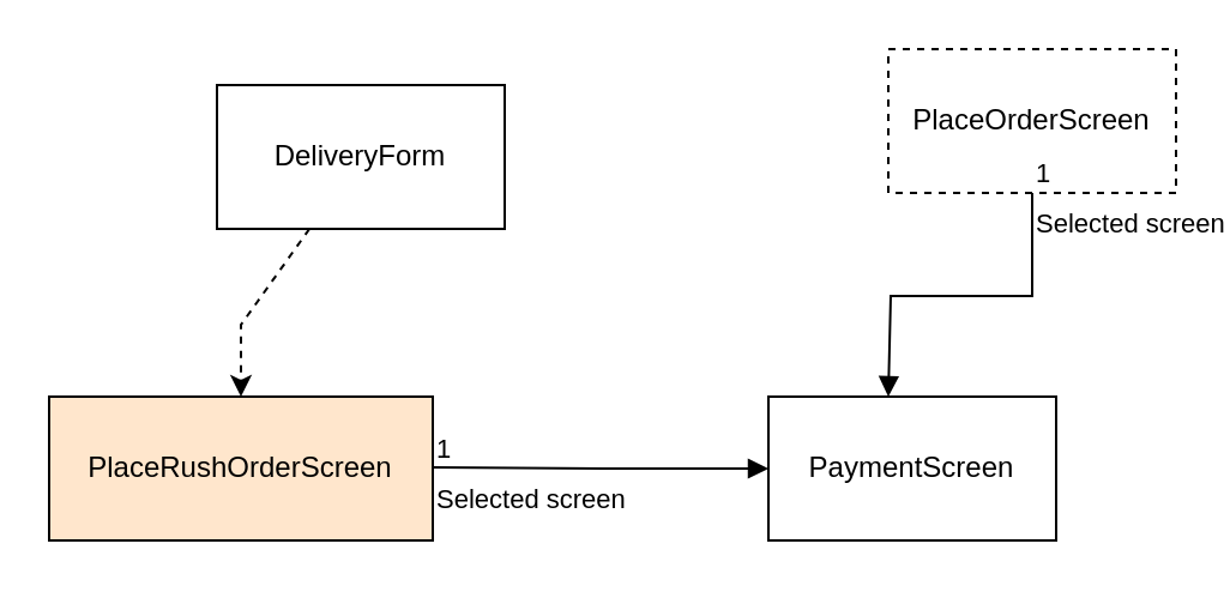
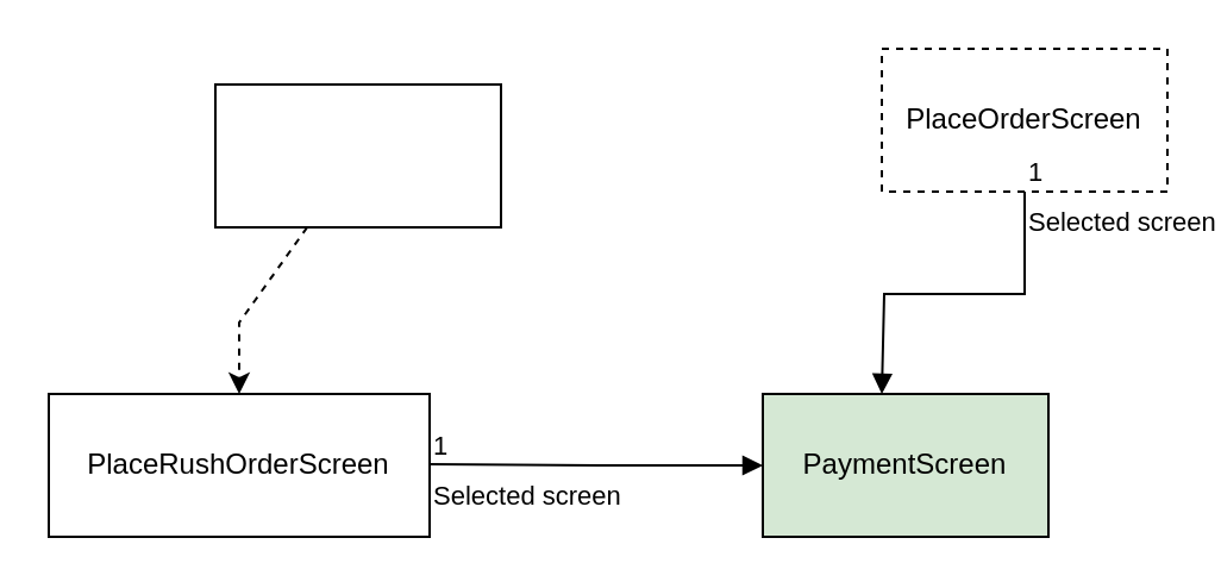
- <mxCell id="3" value="DeliveryForm&lt;br&gt;" style="text;strokeColor=none;align=center;fillColor=none;html=1;verticalAlign=middle;whiteSpace=wrap;rounded=0;labelBackgroundColor=none;" vertex="1" parent="1"><mxGeometry x="120" y="50" width="60" height="30" as="geometry" /></mxCell>
- <mxCell id="4" value="PlaceRushOrderScreen" style="rounded=0;whiteSpace=wrap;html=1;labelBackgroundColor=none;fillColor=#ffe6cc;" vertex="1" parent="1"><mxGeometry x="20" y="165" width="160" height="60" as="geometry" /></mxCell>
+ <mxCell id="4" value="PlaceRushOrderScreen" style="rounded=0;whiteSpace=wrap;html=1;labelBackgroundColor=none;" vertex="1" parent="1"><mxGeometry x="20" y="165" width="160" height="60" as="geometry" /></mxCell>
- <mxCell id="6" value="PaymentScreen" style="rounded=0;whiteSpace=wrap;html=1;labelBackgroundColor=none;" vertex="1" parent="1"><mxGeometry x="320" y="165" width="120" height="60" as="geometry" /></mxCell>
+ <mxCell id="6" value="PaymentScreen" style="rounded=0;whiteSpace=wrap;html=1;labelBackgroundColor=none;fillColor=#d5e8d4;" vertex="1" parent="1"><mxGeometry x="320" y="165" width="120" height="60" as="geometry" /></mxCell>
